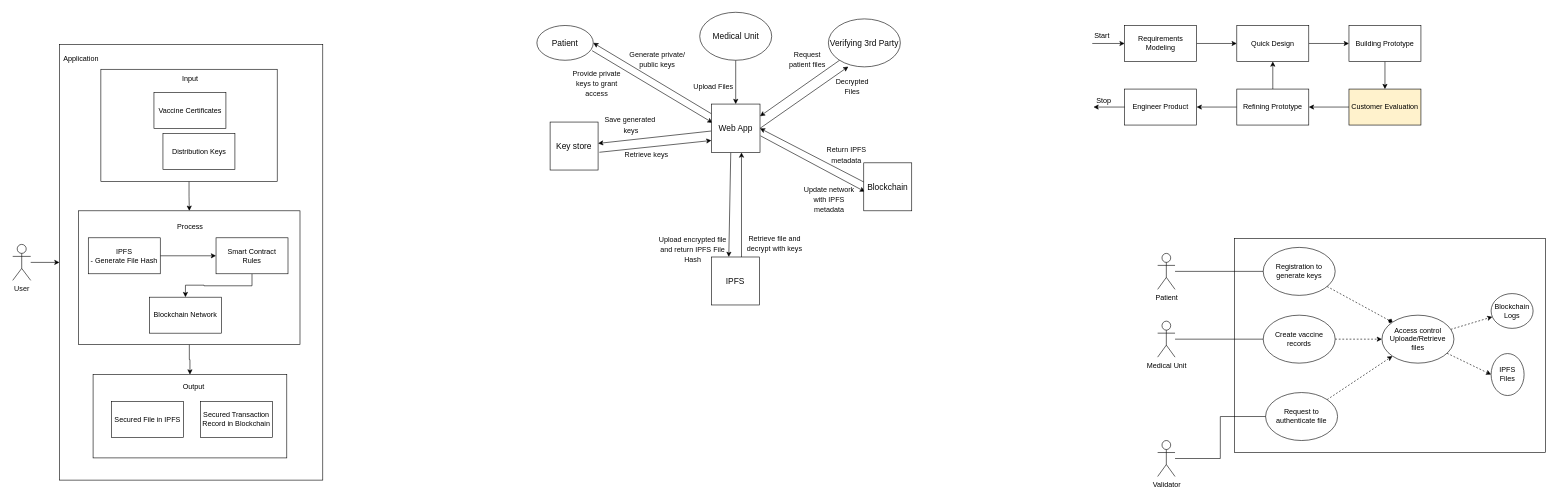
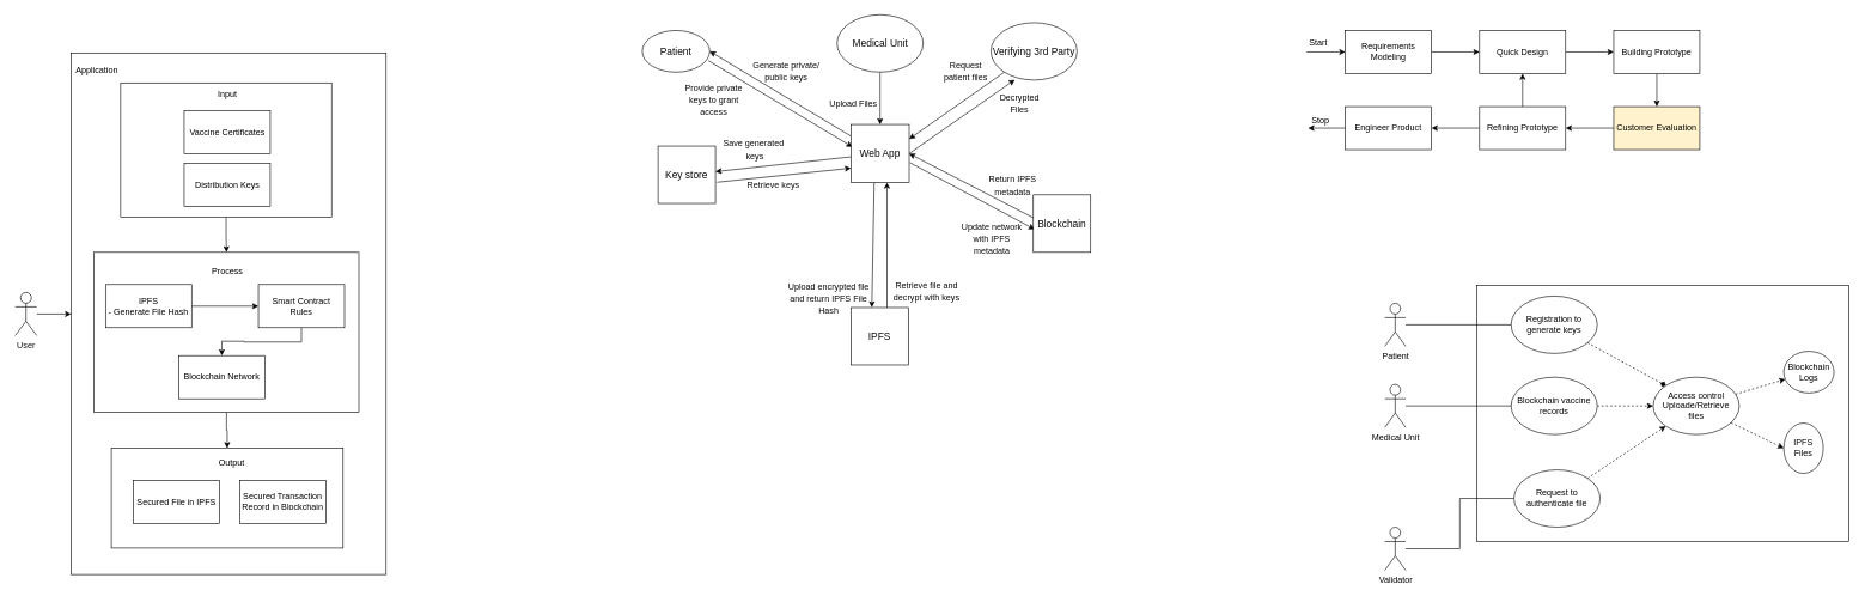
- <mxCell id="15" value="Distribution Keys" style="rounded=0;whiteSpace=wrap;html=1;" parent="1" vertex="1"><mxGeometry x="270.5" y="222" width="120" height="60" as="geometry" /></mxCell>
+ <mxCell id="15" value="Distribution Keys" style="rounded=0;whiteSpace=wrap;html=1;" parent="1" vertex="1"><mxGeometry x="255.5" y="227" width="120" height="60" as="geometry" /></mxCell>
- <mxCell id="74" value="Create vaccine records" style="ellipse;whiteSpace=wrap;html=1;" vertex="1" parent="1"><mxGeometry x="2105" y="525" width="120" height="80" as="geometry" /></mxCell>
+ <mxCell id="74" value="Blockchain vaccine records" style="ellipse;whiteSpace=wrap;html=1;" vertex="1" parent="1"><mxGeometry x="2105" y="525" width="120" height="80" as="geometry" /></mxCell>
